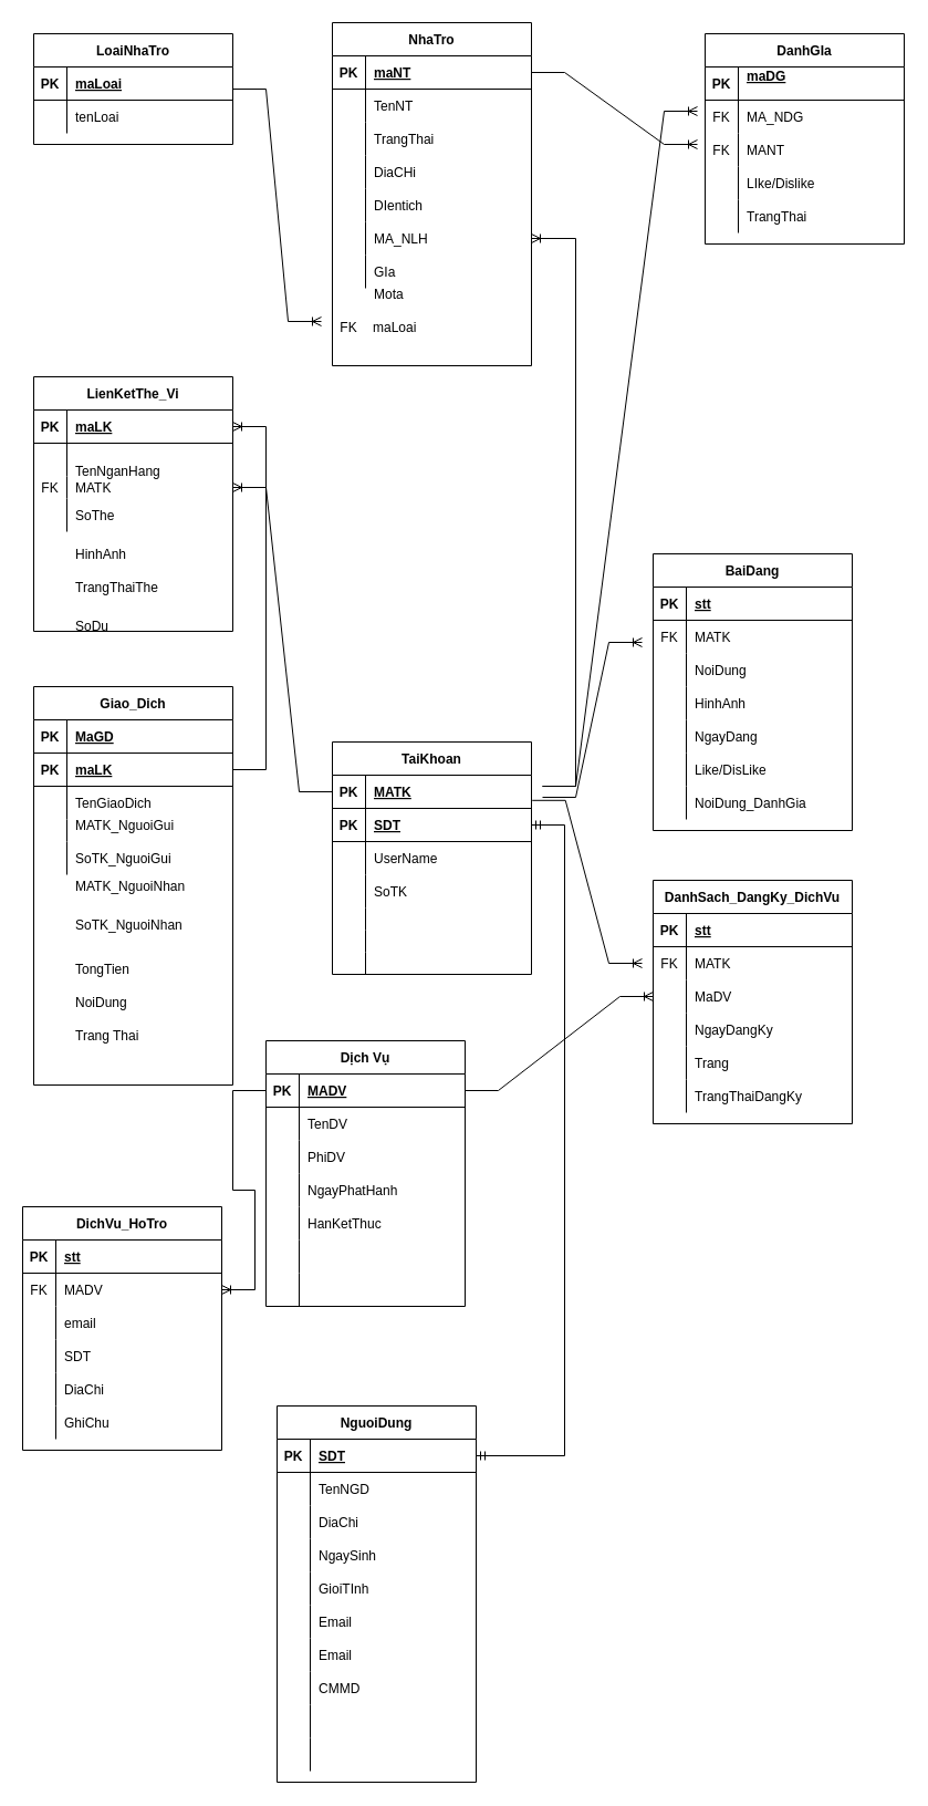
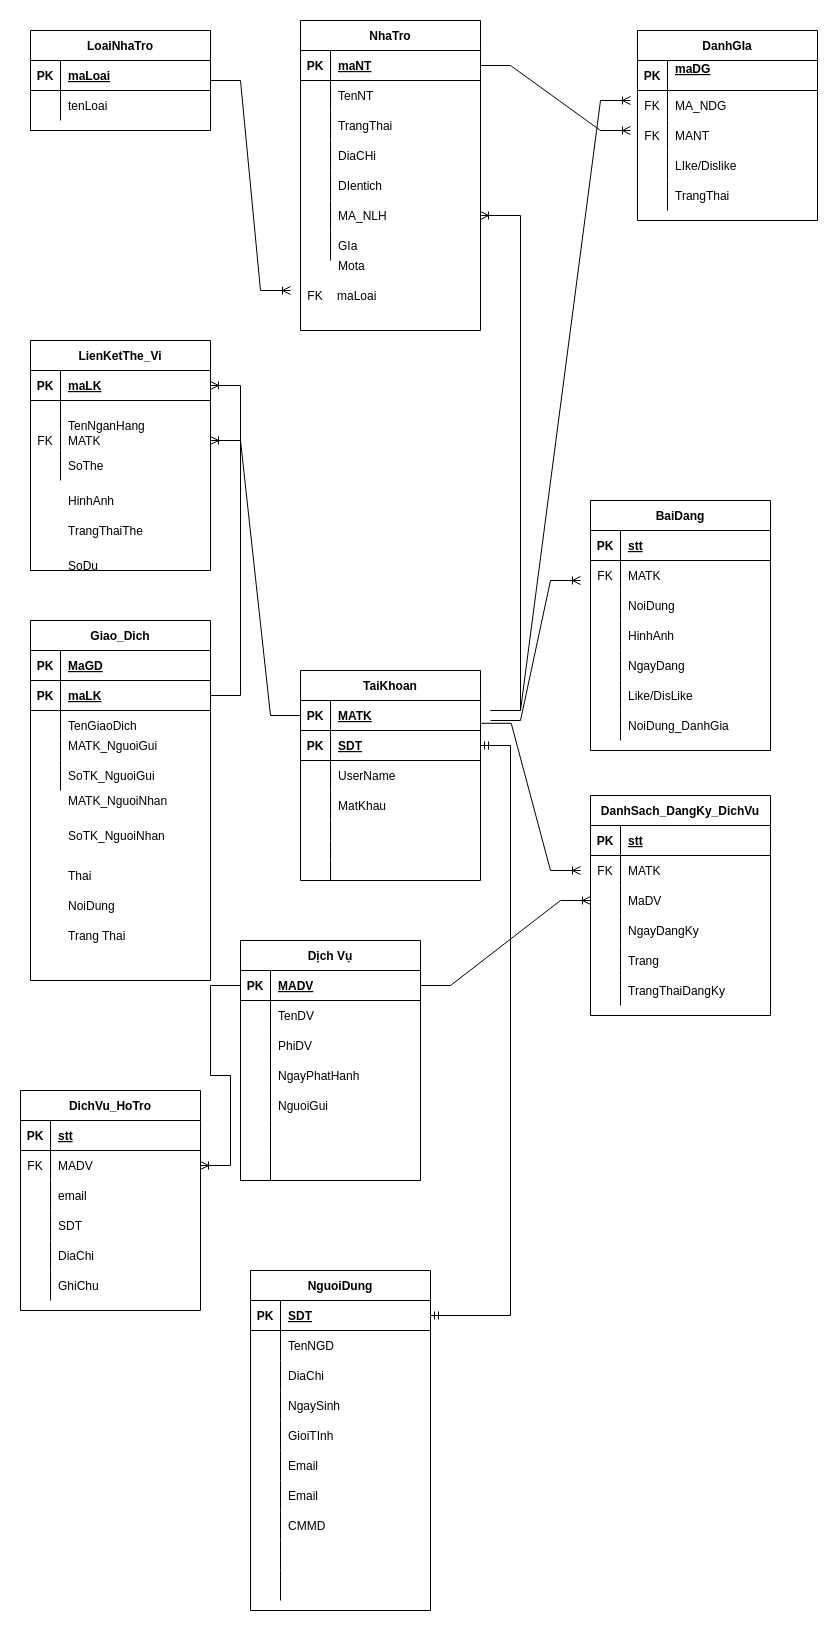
- <mxCell id="90" value="SoTK" style="shape=partialRectangle;connectable=0;fillColor=none;top=0;left=0;bottom=0;right=0;align=left;spacingLeft=6;overflow=hidden;" parent="88" vertex="1"><mxGeometry x="30" width="150" height="30" as="geometry"><mxRectangle width="150" height="30" as="alternateBounds" /></mxGeometry></mxCell>
+ <mxCell id="90" value="MatKhau" style="shape=partialRectangle;connectable=0;fillColor=none;top=0;left=0;bottom=0;right=0;align=left;spacingLeft=6;overflow=hidden;" parent="88" vertex="1"><mxGeometry x="30" width="150" height="30" as="geometry"><mxRectangle width="150" height="30" as="alternateBounds" /></mxGeometry></mxCell>
- <mxCell id="158" value="TongTien" style="shape=partialRectangle;connectable=0;fillColor=none;top=0;left=0;bottom=0;right=0;align=left;spacingLeft=6;overflow=hidden;" parent="1" vertex="1"><mxGeometry x="60" y="860" width="150" height="30" as="geometry"><mxRectangle width="150" height="30" as="alternateBounds" /></mxGeometry></mxCell>
+ <mxCell id="158" value="Thai" style="shape=partialRectangle;connectable=0;fillColor=none;top=0;left=0;bottom=0;right=0;align=left;spacingLeft=6;overflow=hidden;" parent="1" vertex="1"><mxGeometry x="60" y="860" width="150" height="30" as="geometry"><mxRectangle width="150" height="30" as="alternateBounds" /></mxGeometry></mxCell>
- <mxCell id="115" value="HanKetThuc" style="shape=partialRectangle;connectable=0;fillColor=none;top=0;left=0;bottom=0;right=0;align=left;spacingLeft=6;overflow=hidden;" parent="113" vertex="1"><mxGeometry x="30" width="150" height="30" as="geometry"><mxRectangle width="150" height="30" as="alternateBounds" /></mxGeometry></mxCell>
+ <mxCell id="115" value="NguoiGui" style="shape=partialRectangle;connectable=0;fillColor=none;top=0;left=0;bottom=0;right=0;align=left;spacingLeft=6;overflow=hidden;" parent="113" vertex="1"><mxGeometry x="30" width="150" height="30" as="geometry"><mxRectangle width="150" height="30" as="alternateBounds" /></mxGeometry></mxCell>
